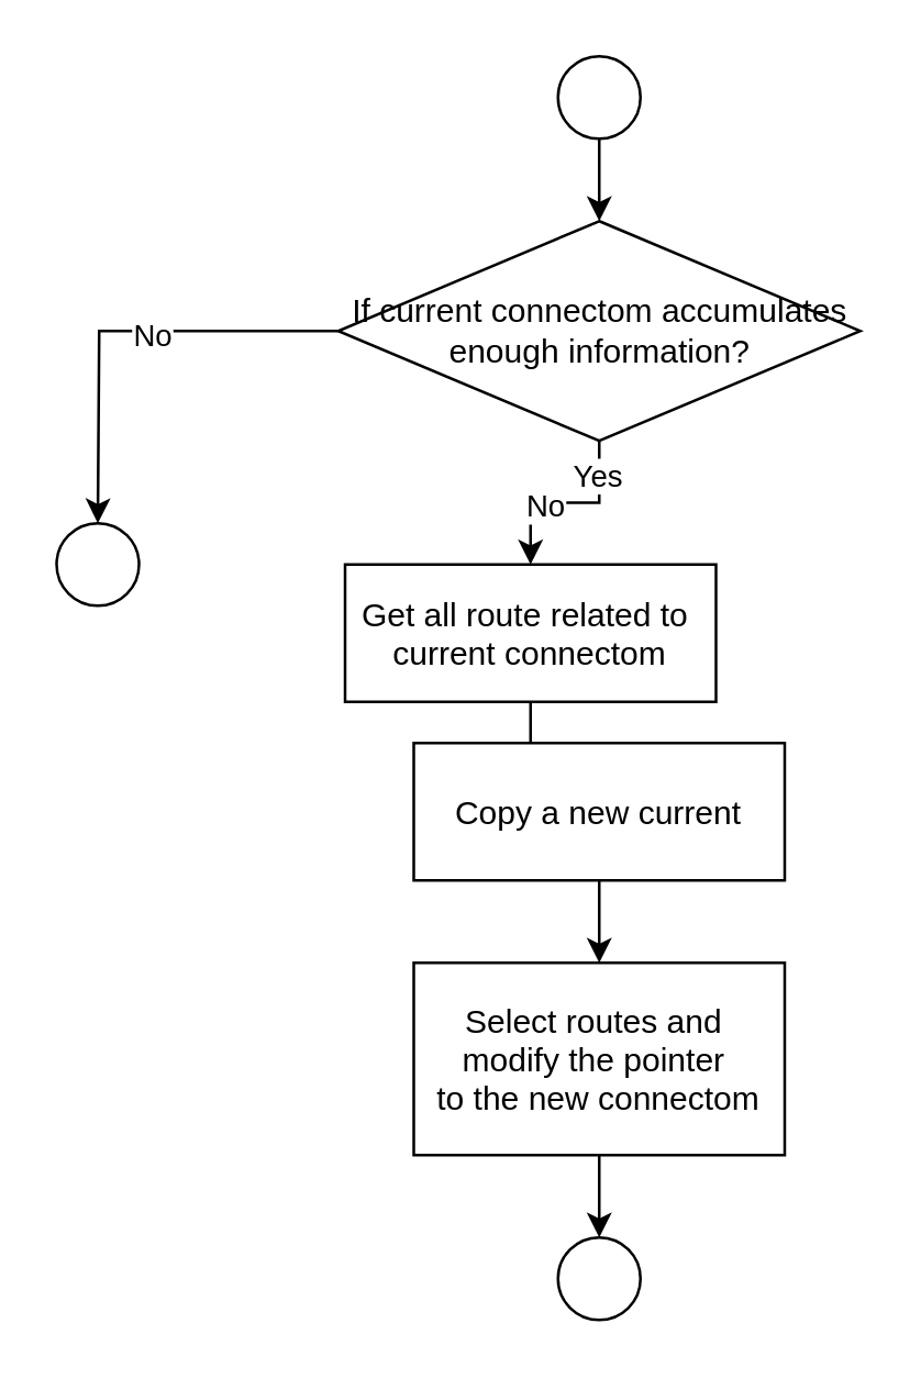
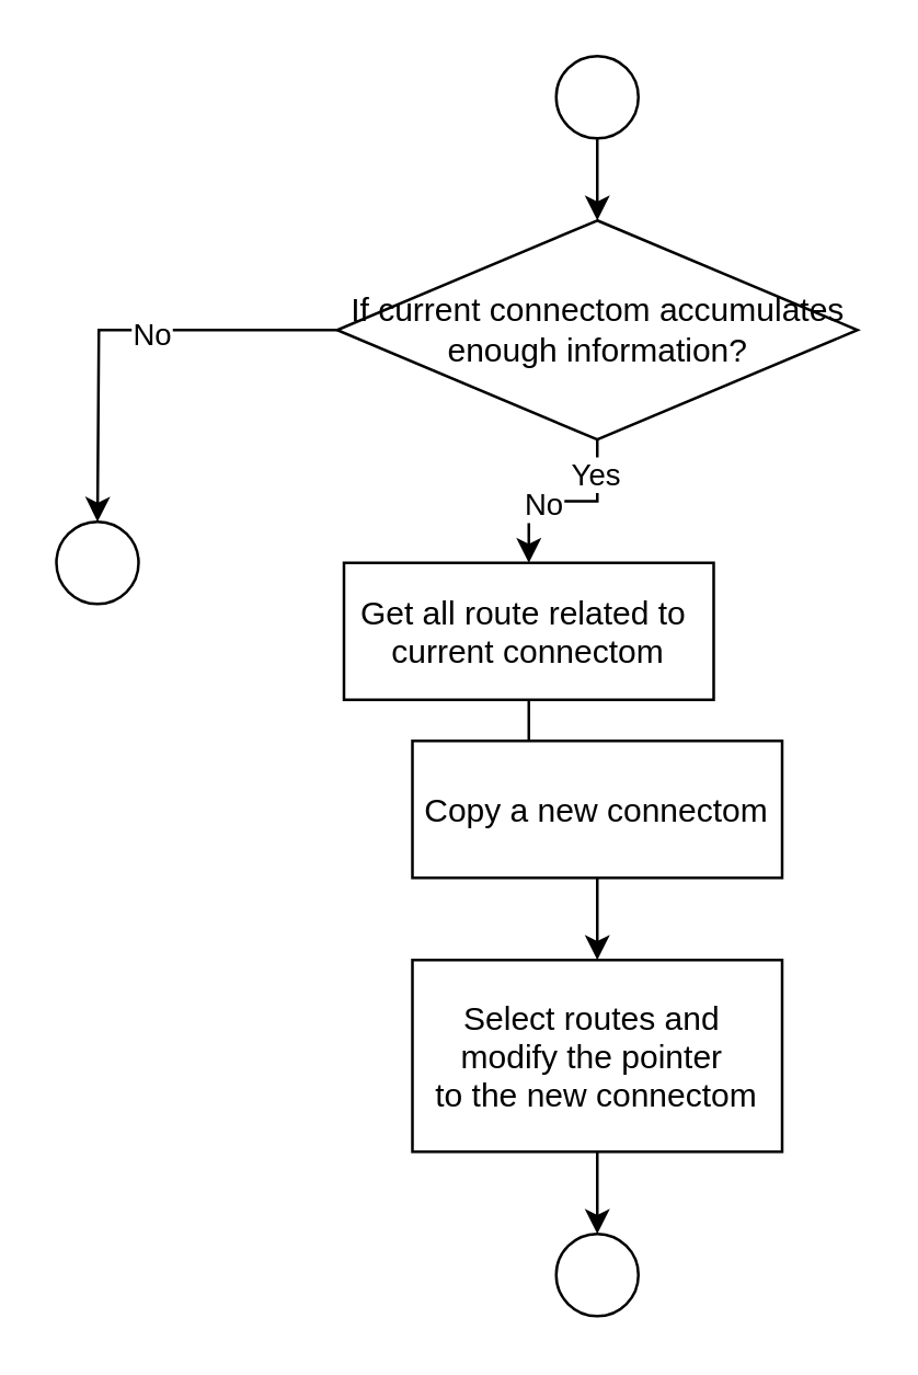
- <mxCell id="10" value="Copy a new current" style="" vertex="1" parent="1"><mxGeometry x="150" y="270" width="135" height="50" as="geometry" /></mxCell>
+ <mxCell id="10" value="Copy a new connectom" style="" vertex="1" parent="1"><mxGeometry x="150" y="270" width="135" height="50" as="geometry" /></mxCell>
